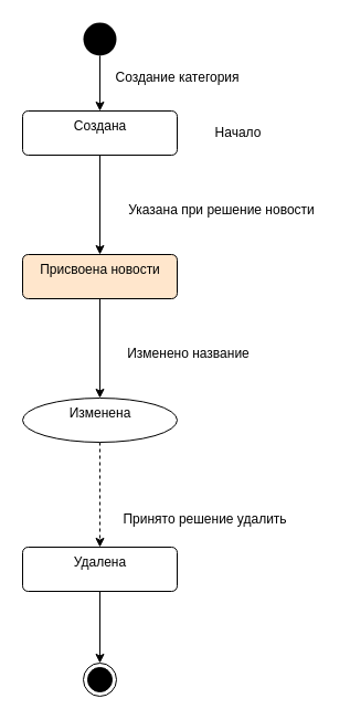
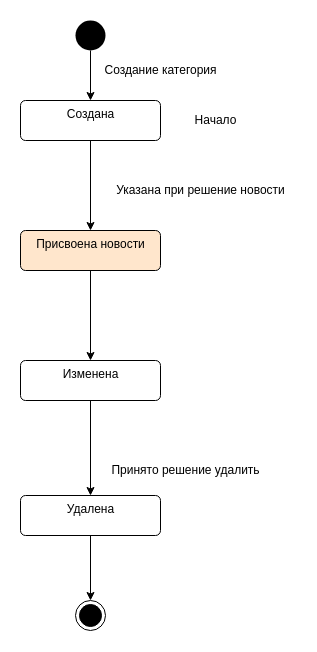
- <mxCell id="16" value="Изменено название" style="text;html=1;align=center;verticalAlign=middle;resizable=0;points=[];autosize=1;strokeColor=none;fillColor=none;" vertex="1" parent="1"><mxGeometry x="105" y="310" width="130" height="20" as="geometry" /></mxCell>
- <mxCell id="10" value="Изменена" style="ellipse;html=1;align=center;verticalAlign=top;absoluteArcSize=1;arcSize=10;dashed=0;" vertex="1" parent="1"><mxGeometry x="20" y="360" width="140" height="40" as="geometry" /></mxCell>
+ <mxCell id="10" value="Изменена" style="html=1;align=center;verticalAlign=top;rounded=1;absoluteArcSize=1;arcSize=10;dashed=0;" vertex="1" parent="1"><mxGeometry x="20" y="360" width="140" height="40" as="geometry" /></mxCell>
- <mxCell id="9" style="edgeStyle=orthogonalEdgeStyle;rounded=0;orthogonalLoop=1;jettySize=auto;html=1;exitX=0.5;exitY=1;exitDx=0;exitDy=0;entryX=0.5;entryY=0;entryDx=0;entryDy=0;dashed=1;" edge="1" parent="1" source="10" target="12"><mxGeometry relative="1" as="geometry" /></mxCell>
+ <mxCell id="9" style="edgeStyle=orthogonalEdgeStyle;rounded=0;orthogonalLoop=1;jettySize=auto;html=1;exitX=0.5;exitY=1;exitDx=0;exitDy=0;entryX=0.5;entryY=0;entryDx=0;entryDy=0;" edge="1" parent="1" source="10" target="12"><mxGeometry relative="1" as="geometry" /></mxCell>
